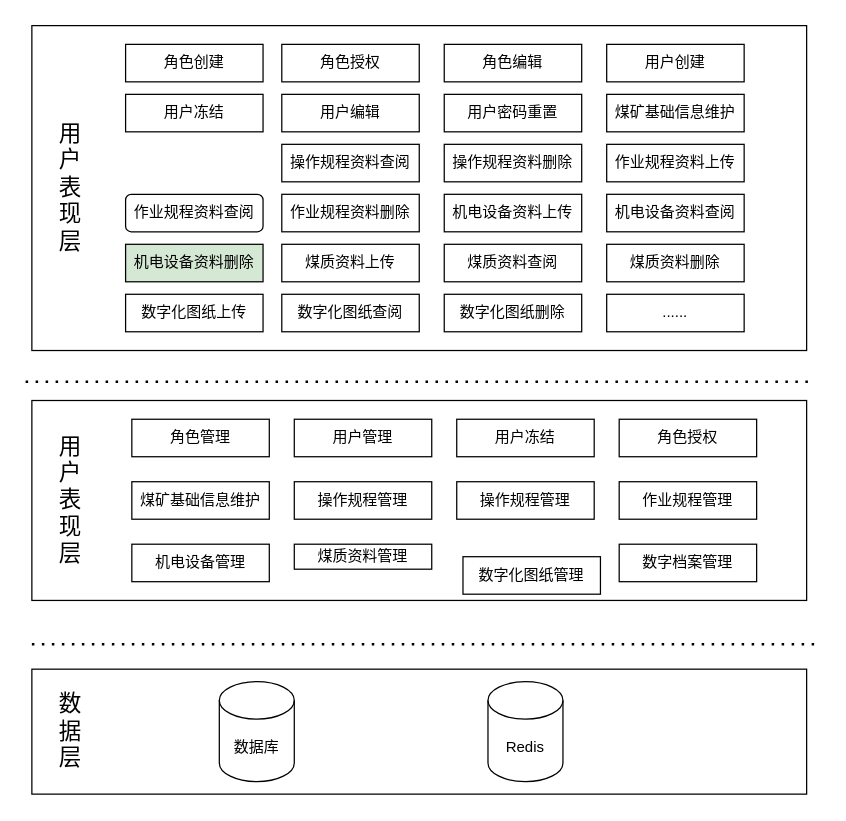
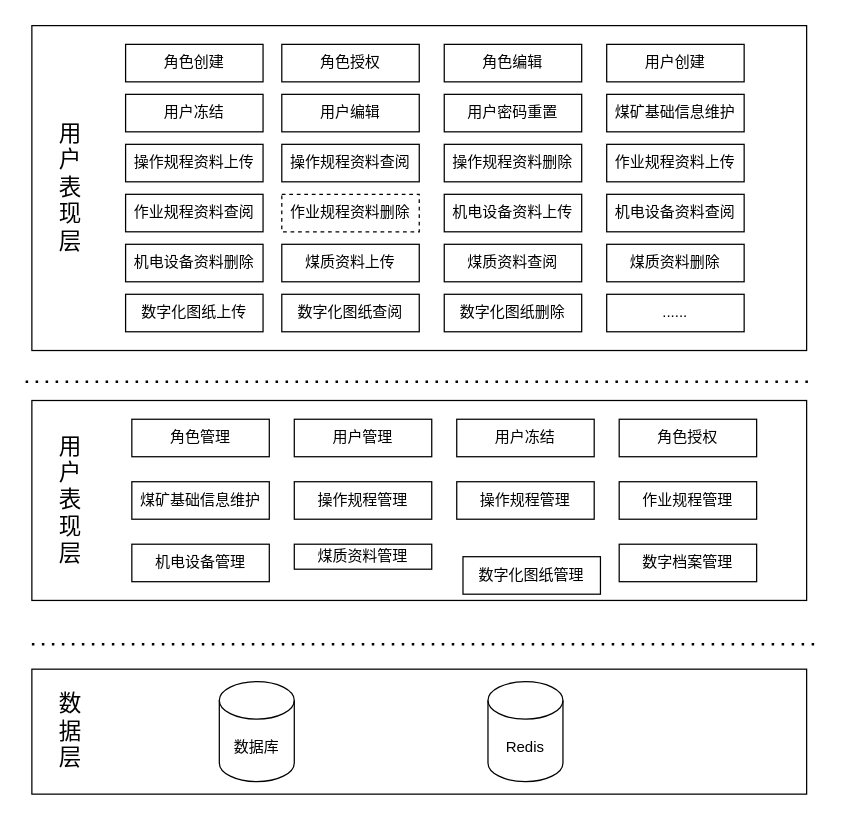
+ <mxCell id="9" value="操作规程资料上传" style="rounded=0;whiteSpace=wrap;html=1;" parent="1" vertex="1"><mxGeometry x="100" y="115" width="110" height="30" as="geometry" /></mxCell>
- <mxCell id="11" value="作业规程资料查阅" style="whiteSpace=wrap;html=1;rounded=1;" parent="1" vertex="1"><mxGeometry x="100" y="155" width="110" height="30" as="geometry" /></mxCell>
+ <mxCell id="11" value="作业规程资料查阅" style="rounded=0;whiteSpace=wrap;html=1;" parent="1" vertex="1"><mxGeometry x="100" y="155" width="110" height="30" as="geometry" /></mxCell>
- <mxCell id="38" value="作业规程资料删除" style="rounded=0;whiteSpace=wrap;html=1;" parent="1" vertex="1"><mxGeometry x="225" y="155" width="110" height="30" as="geometry" /></mxCell>
+ <mxCell id="38" value="作业规程资料删除" style="rounded=0;whiteSpace=wrap;html=1;dashed=1;" parent="1" vertex="1"><mxGeometry x="225" y="155" width="110" height="30" as="geometry" /></mxCell>
- <mxCell id="40" value="机电设备资料删除" style="rounded=0;whiteSpace=wrap;html=1;fillColor=#d5e8d4;" parent="1" vertex="1"><mxGeometry x="100" y="195" width="110" height="30" as="geometry" /></mxCell>
+ <mxCell id="40" value="机电设备资料删除" style="rounded=0;whiteSpace=wrap;html=1;" parent="1" vertex="1"><mxGeometry x="100" y="195" width="110" height="30" as="geometry" /></mxCell>
